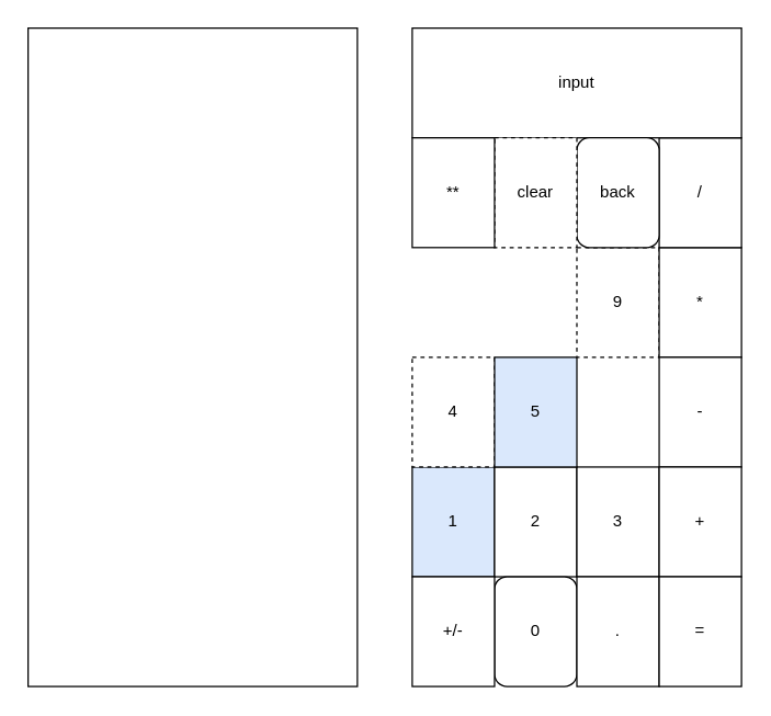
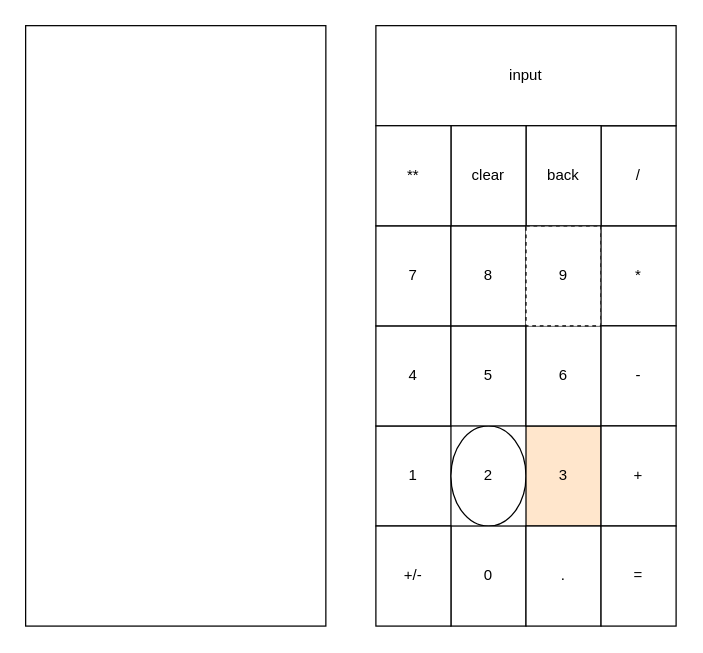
- <mxCell id="21" value="clear" style="rounded=0;whiteSpace=wrap;html=1;dashed=1;" vertex="1" parent="1"><mxGeometry x="360" y="100" width="60" height="80" as="geometry" /></mxCell>
+ <mxCell id="21" value="clear" style="rounded=0;whiteSpace=wrap;html=1;" vertex="1" parent="1"><mxGeometry x="360" y="100" width="60" height="80" as="geometry" /></mxCell>
- <mxCell id="20" value="back" style="whiteSpace=wrap;html=1;rounded=1;" vertex="1" parent="1"><mxGeometry x="420" y="100" width="60" height="80" as="geometry" /></mxCell>
+ <mxCell id="20" value="back" style="rounded=0;whiteSpace=wrap;html=1;" vertex="1" parent="1"><mxGeometry x="420" y="100" width="60" height="80" as="geometry" /></mxCell>
+ <mxCell id="8" value="7" style="rounded=0;whiteSpace=wrap;html=1;" vertex="1" parent="1"><mxGeometry x="300" y="180" width="60" height="80" as="geometry" /></mxCell>
+ <mxCell id="9" value="8" style="rounded=0;whiteSpace=wrap;html=1;" vertex="1" parent="1"><mxGeometry x="360" y="180" width="60" height="80" as="geometry" /></mxCell>
- <mxCell id="5" value="4" style="rounded=0;whiteSpace=wrap;html=1;dashed=1;" vertex="1" parent="1"><mxGeometry x="300" y="260" width="60" height="80" as="geometry" /></mxCell>
+ <mxCell id="5" value="4" style="rounded=0;whiteSpace=wrap;html=1;" vertex="1" parent="1"><mxGeometry x="300" y="260" width="60" height="80" as="geometry" /></mxCell>
- <mxCell id="6" value="5" style="rounded=0;whiteSpace=wrap;html=1;fillColor=#dae8fc;" vertex="1" parent="1"><mxGeometry x="360" y="260" width="60" height="80" as="geometry" /></mxCell>
+ <mxCell id="6" value="5" style="rounded=0;whiteSpace=wrap;html=1;" vertex="1" parent="1"><mxGeometry x="360" y="260" width="60" height="80" as="geometry" /></mxCell>
+ <mxCell id="7" value="6" style="rounded=0;whiteSpace=wrap;html=1;" vertex="1" parent="1"><mxGeometry x="420" y="260" width="60" height="80" as="geometry" /></mxCell>
- <mxCell id="2" value="1" style="rounded=0;whiteSpace=wrap;html=1;fillColor=#dae8fc;" vertex="1" parent="1"><mxGeometry x="300" y="340" width="60" height="80" as="geometry" /></mxCell>
+ <mxCell id="2" value="1" style="rounded=0;whiteSpace=wrap;html=1;" vertex="1" parent="1"><mxGeometry x="300" y="340" width="60" height="80" as="geometry" /></mxCell>
- <mxCell id="3" value="2" style="rounded=0;whiteSpace=wrap;html=1;" vertex="1" parent="1"><mxGeometry x="360" y="340" width="60" height="80" as="geometry" /></mxCell>
+ <mxCell id="3" value="2" style="ellipse;whiteSpace=wrap;html=1;" vertex="1" parent="1"><mxGeometry x="360" y="340" width="60" height="80" as="geometry" /></mxCell>
- <mxCell id="4" value="3" style="rounded=0;whiteSpace=wrap;html=1;" vertex="1" parent="1"><mxGeometry x="420" y="340" width="60" height="80" as="geometry" /></mxCell>
+ <mxCell id="4" value="3" style="rounded=0;whiteSpace=wrap;html=1;fillColor=#ffe6cc;" vertex="1" parent="1"><mxGeometry x="420" y="340" width="60" height="80" as="geometry" /></mxCell>
- <mxCell id="11" value="0" style="whiteSpace=wrap;html=1;rounded=1;" vertex="1" parent="1"><mxGeometry x="360" y="420" width="60" height="80" as="geometry" /></mxCell>
+ <mxCell id="11" value="0" style="rounded=0;whiteSpace=wrap;html=1;" vertex="1" parent="1"><mxGeometry x="360" y="420" width="60" height="80" as="geometry" /></mxCell>
